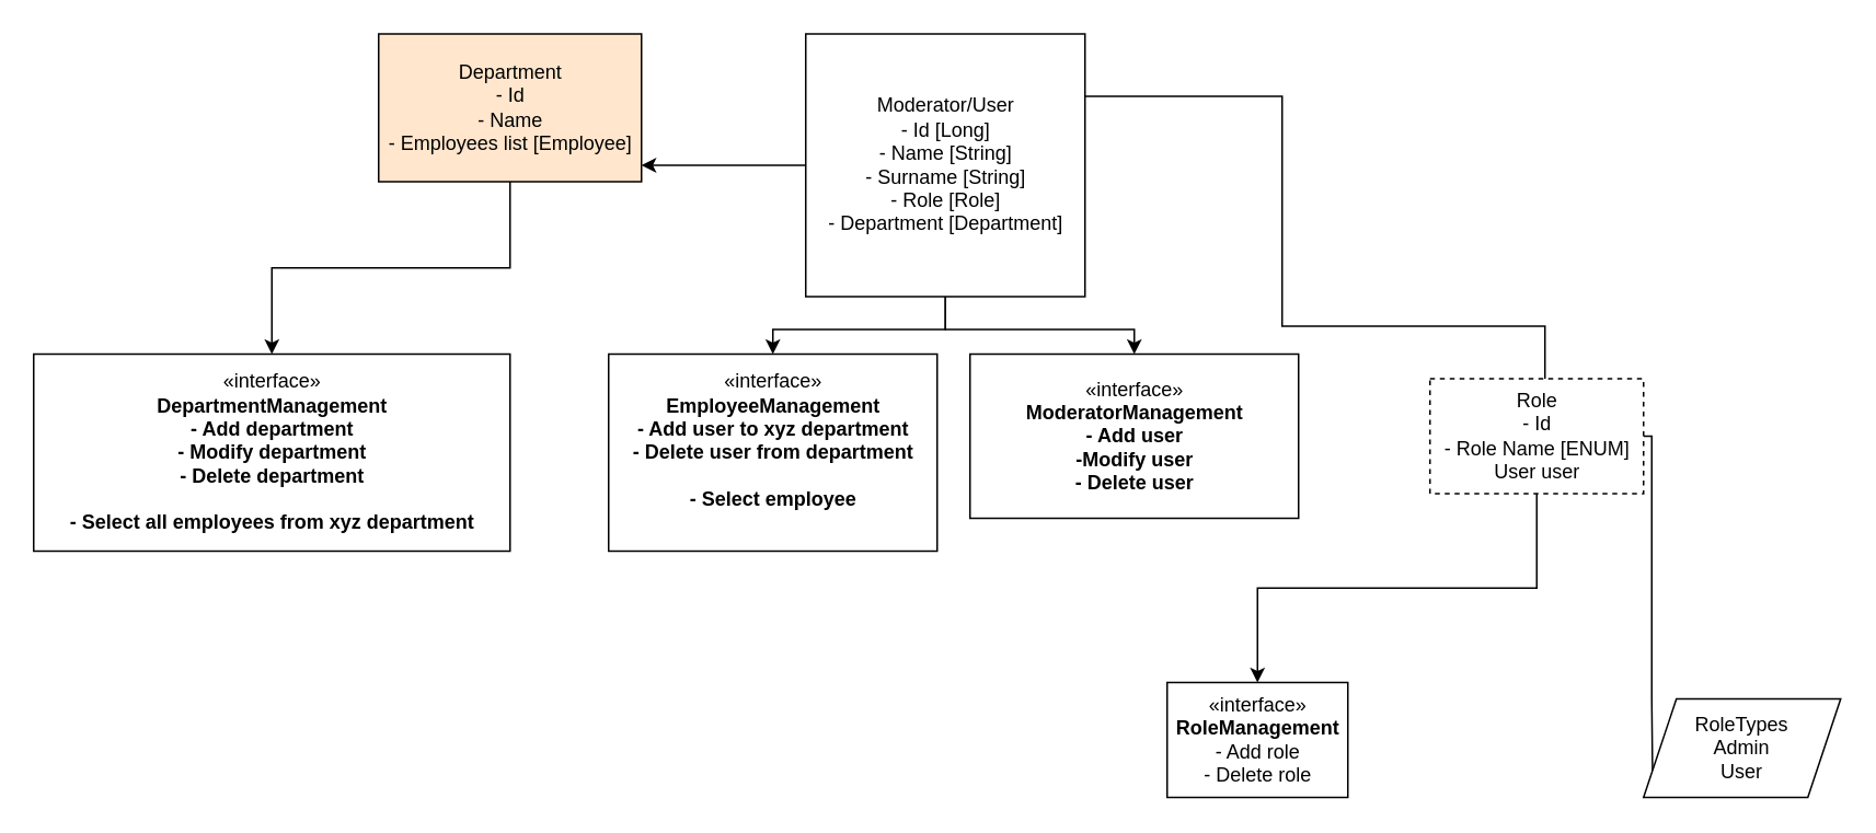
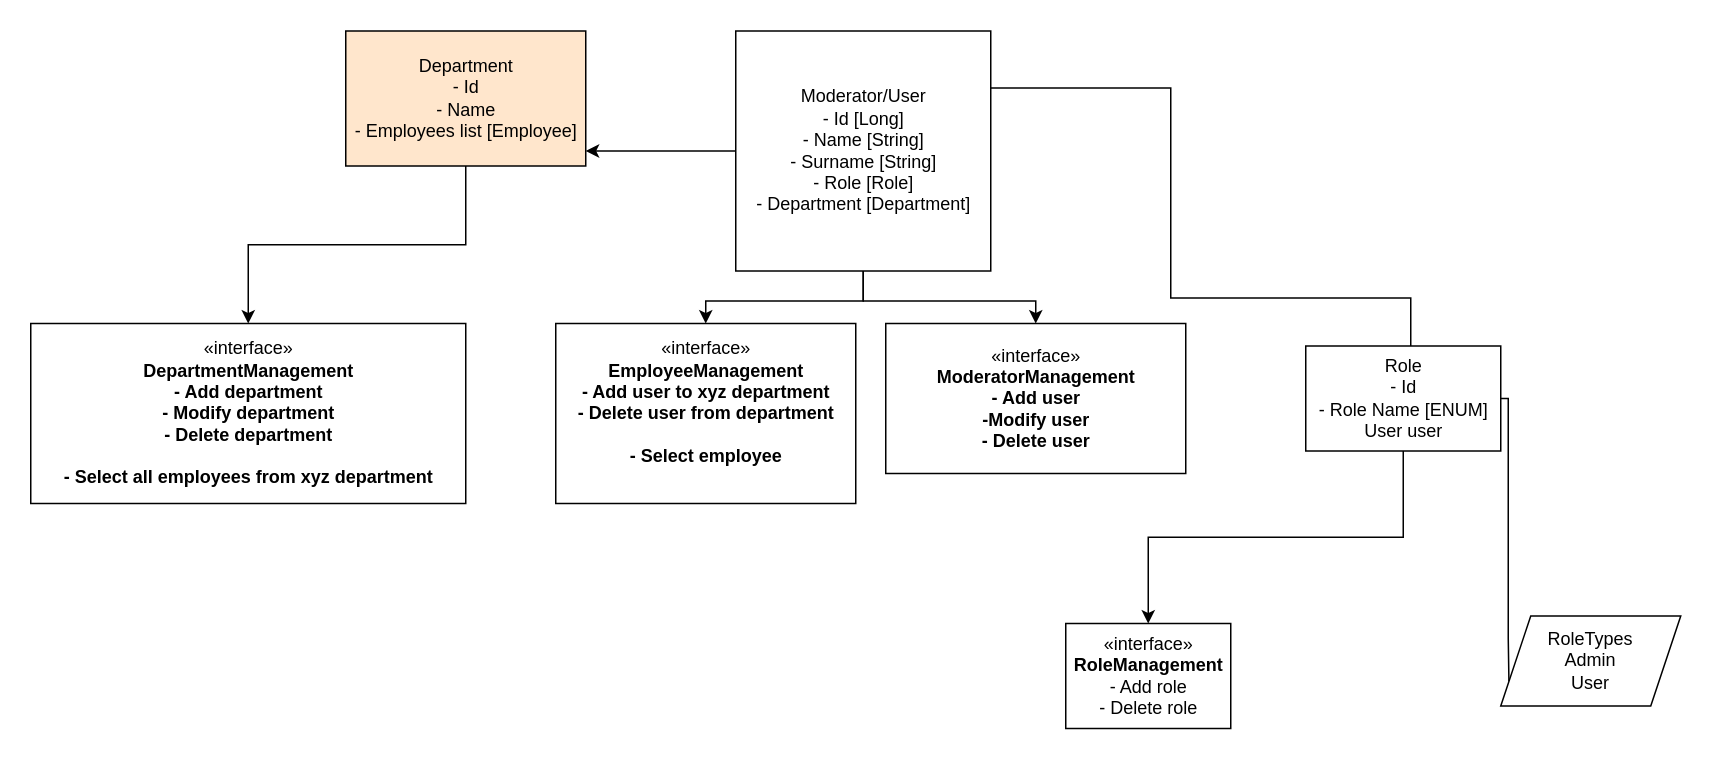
- <mxCell id="9" value="Role&lt;br&gt;- Id&lt;br&gt;- Role Name [ENUM]&lt;br&gt;User user" style="html=1;dashed=1;" parent="1" vertex="1"><mxGeometry x="870" y="230" width="130" height="70" as="geometry" /></mxCell>
+ <mxCell id="9" value="Role&lt;br&gt;- Id&lt;br&gt;- Role Name [ENUM]&lt;br&gt;User user" style="html=1;" parent="1" vertex="1"><mxGeometry x="870" y="230" width="130" height="70" as="geometry" /></mxCell>
- <mxCell id="10" value="RoleTypes&lt;br&gt;Admin&lt;br&gt;User" style="shape=parallelogram;perimeter=parallelogramPerimeter;whiteSpace=wrap;html=1;fixedSize=1;direction=west;" parent="1" vertex="1"><mxGeometry x="1000" y="425" width="120" height="60" as="geometry" /></mxCell>
+ <mxCell id="10" value="RoleTypes&lt;br&gt;Admin&lt;br&gt;User" style="shape=parallelogram;perimeter=parallelogramPerimeter;whiteSpace=wrap;html=1;fixedSize=1;direction=west;" parent="1" vertex="1"><mxGeometry x="1000" y="410" width="120" height="60" as="geometry" /></mxCell>
